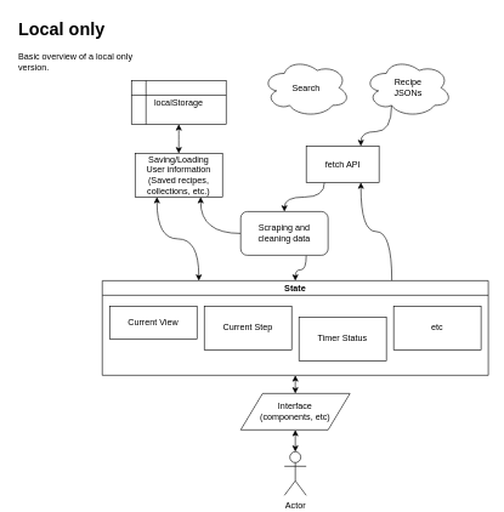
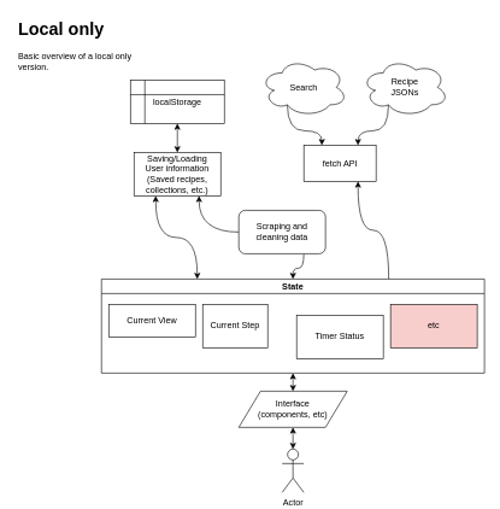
+ <mxCell id="9" style="edgeStyle=orthogonalEdgeStyle;curved=1;rounded=0;orthogonalLoop=1;jettySize=auto;html=1;exitX=0.31;exitY=0.8;exitDx=0;exitDy=0;exitPerimeter=0;entryX=0.25;entryY=0;entryDx=0;entryDy=0;startArrow=none;startFill=0;" edge="1" parent="1" source="10" target="6"><mxGeometry relative="1" as="geometry" /></mxCell>
- <mxCell id="5" style="edgeStyle=orthogonalEdgeStyle;curved=1;rounded=0;orthogonalLoop=1;jettySize=auto;html=1;exitX=0.25;exitY=1;exitDx=0;exitDy=0;entryX=0.5;entryY=0;entryDx=0;entryDy=0;startArrow=none;startFill=0;" edge="1" parent="1" source="6" target="19"><mxGeometry relative="1" as="geometry" /></mxCell>
- <mxCell id="22" value="Current Step" style="whiteSpace=wrap;html=1;" vertex="1" parent="20"><mxGeometry x="140" y="35" width="120" height="60" as="geometry" /></mxCell>
+ <mxCell id="22" value="Current Step" style="whiteSpace=wrap;html=1;" vertex="1" parent="20"><mxGeometry x="140" y="35" width="90" height="60" as="geometry" /></mxCell>
- <mxCell id="24" value="etc" style="whiteSpace=wrap;html=1;" vertex="1" parent="20"><mxGeometry x="400" y="35" width="120" height="60" as="geometry" /></mxCell>
+ <mxCell id="24" value="etc" style="whiteSpace=wrap;html=1;fillColor=#f8cecc;" vertex="1" parent="20"><mxGeometry x="400" y="35" width="120" height="60" as="geometry" /></mxCell>
